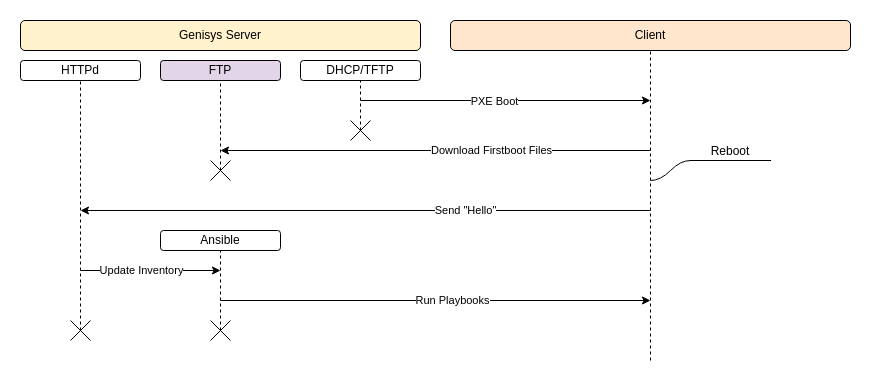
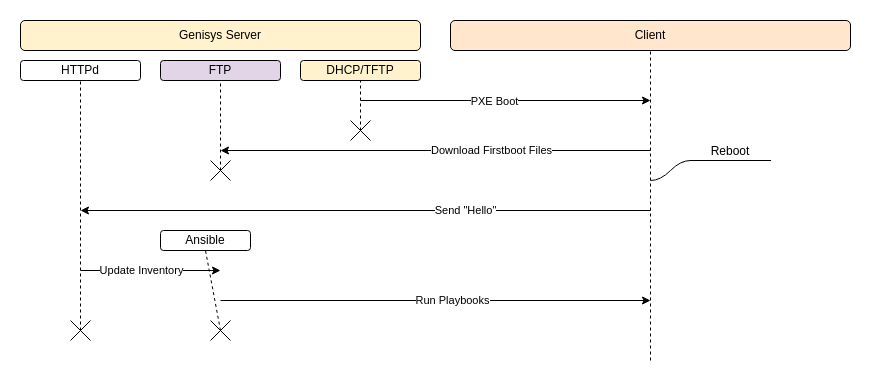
- <mxCell id="4" value="DHCP/TFTP" style="rounded=1;whiteSpace=wrap;html=1;" vertex="1" parent="1"><mxGeometry x="300" y="60" width="120" height="20" as="geometry" /></mxCell>
+ <mxCell id="4" value="DHCP/TFTP" style="rounded=1;whiteSpace=wrap;html=1;fillColor=#fff2cc;" vertex="1" parent="1"><mxGeometry x="300" y="60" width="120" height="20" as="geometry" /></mxCell>
- <mxCell id="21" value="Ansible" style="rounded=1;whiteSpace=wrap;html=1;" vertex="1" parent="1"><mxGeometry x="160" y="230" width="120" height="20" as="geometry" /></mxCell>
+ <mxCell id="21" value="Ansible" style="rounded=1;whiteSpace=wrap;html=1;" vertex="1" parent="1"><mxGeometry x="160" y="230" width="90" height="20" as="geometry" /></mxCell>
